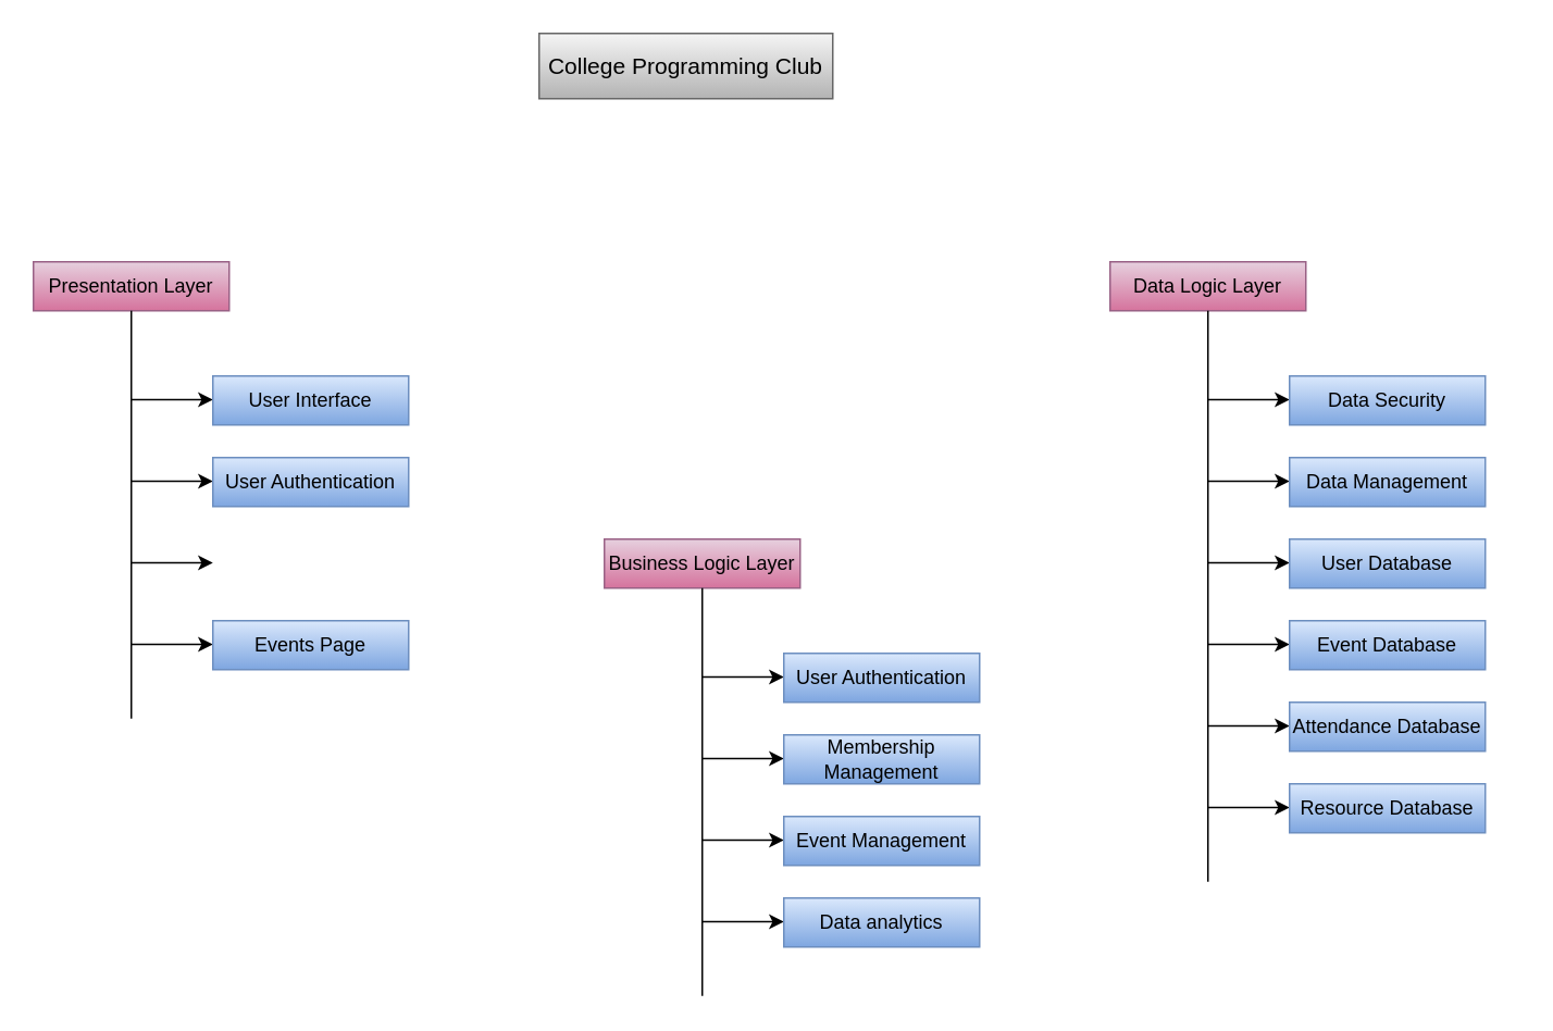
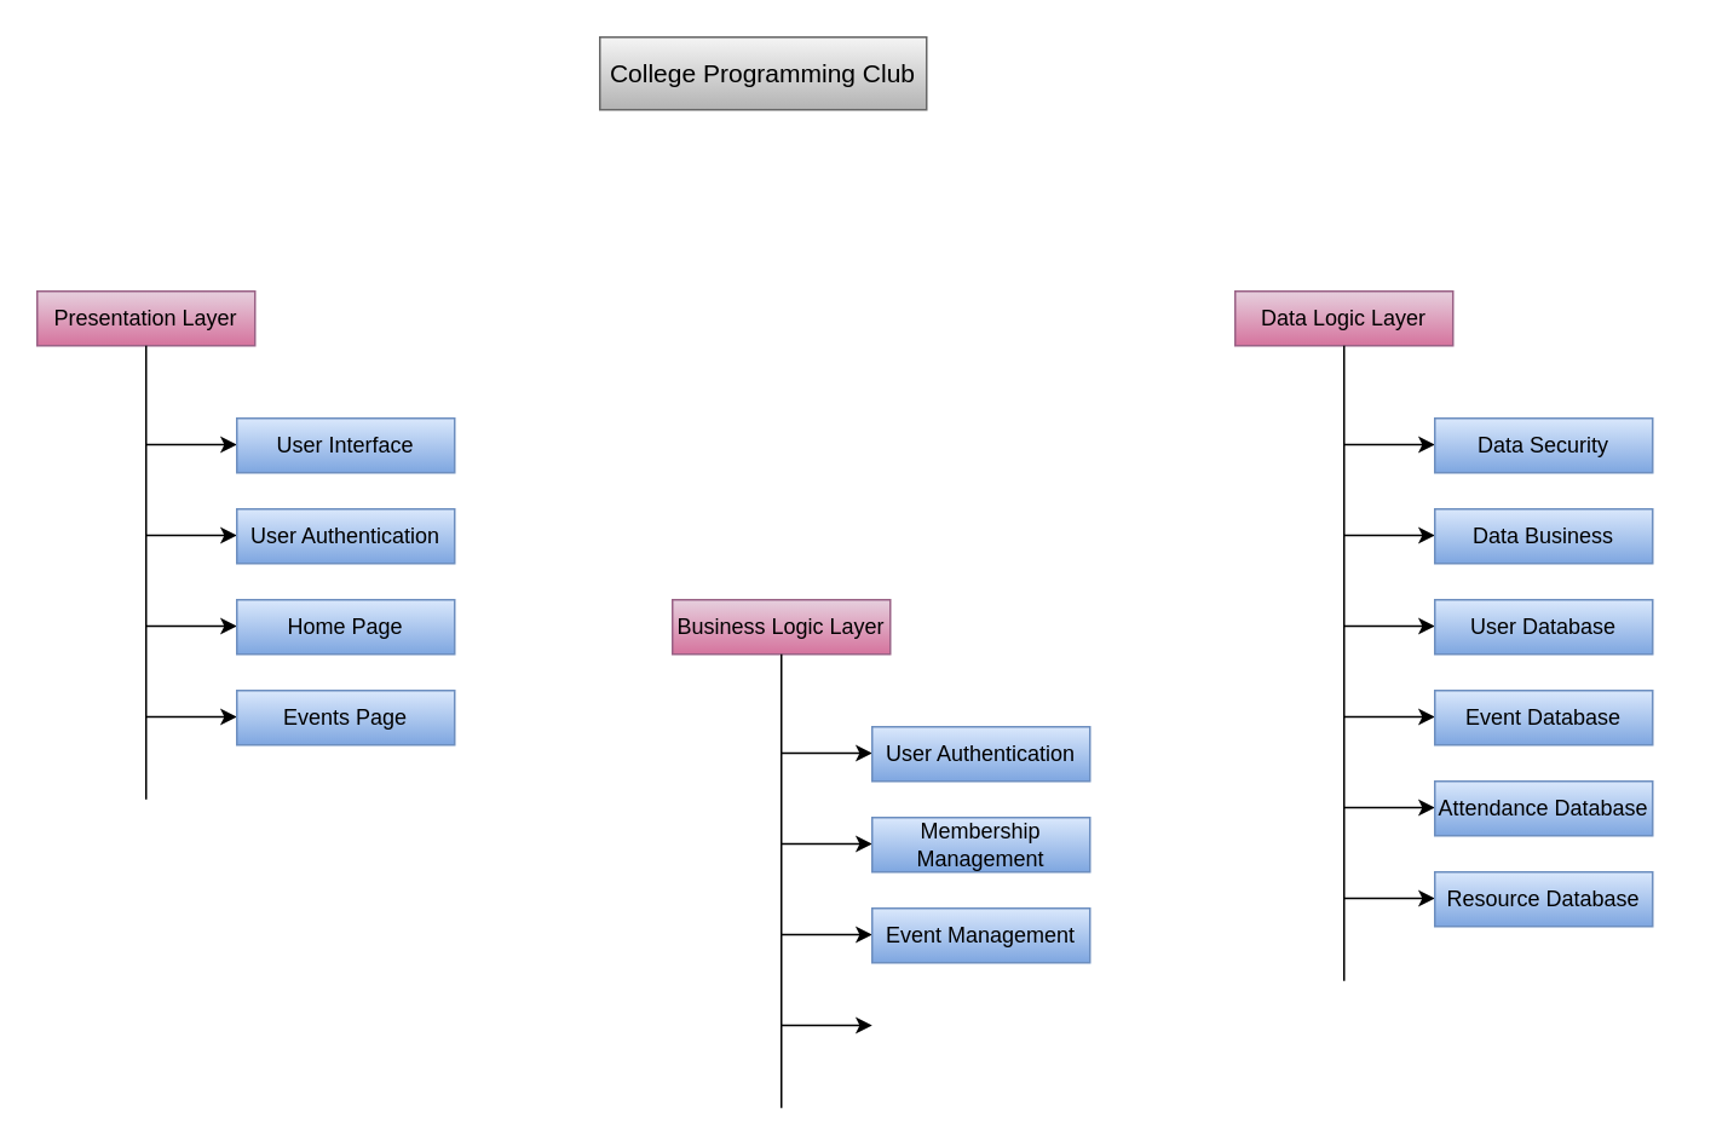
- <mxCell id="34" value="Data Management" style="text;html=1;strokeColor=#6c8ebf;fillColor=#dae8fc;align=center;verticalAlign=middle;whiteSpace=wrap;rounded=0;fillStyle=solid;gradientColor=#7ea6e0;" vertex="1" parent="27"><mxGeometry x="110" y="120" width="120" height="30" as="geometry" /></mxCell>
+ <mxCell id="34" value="Data Business" style="text;html=1;strokeColor=#6c8ebf;fillColor=#dae8fc;align=center;verticalAlign=middle;whiteSpace=wrap;rounded=0;fillStyle=solid;gradientColor=#7ea6e0;" vertex="1" parent="27"><mxGeometry x="110" y="120" width="120" height="30" as="geometry" /></mxCell>
+ <mxCell id="8" value="Home Page" style="text;html=1;strokeColor=#6c8ebf;fillColor=#dae8fc;align=center;verticalAlign=middle;whiteSpace=wrap;rounded=0;fillStyle=solid;gradientColor=#7ea6e0;" parent="2" vertex="1"><mxGeometry x="110" y="170" width="120" height="30" as="geometry" /></mxCell>
- <mxCell id="24" value="Data analytics" style="text;html=1;strokeColor=#6c8ebf;fillColor=#dae8fc;align=center;verticalAlign=middle;whiteSpace=wrap;rounded=0;fillStyle=solid;gradientColor=#7ea6e0;" vertex="1" parent="22"><mxGeometry x="50" width="120" height="30" as="geometry" /></mxCell>
